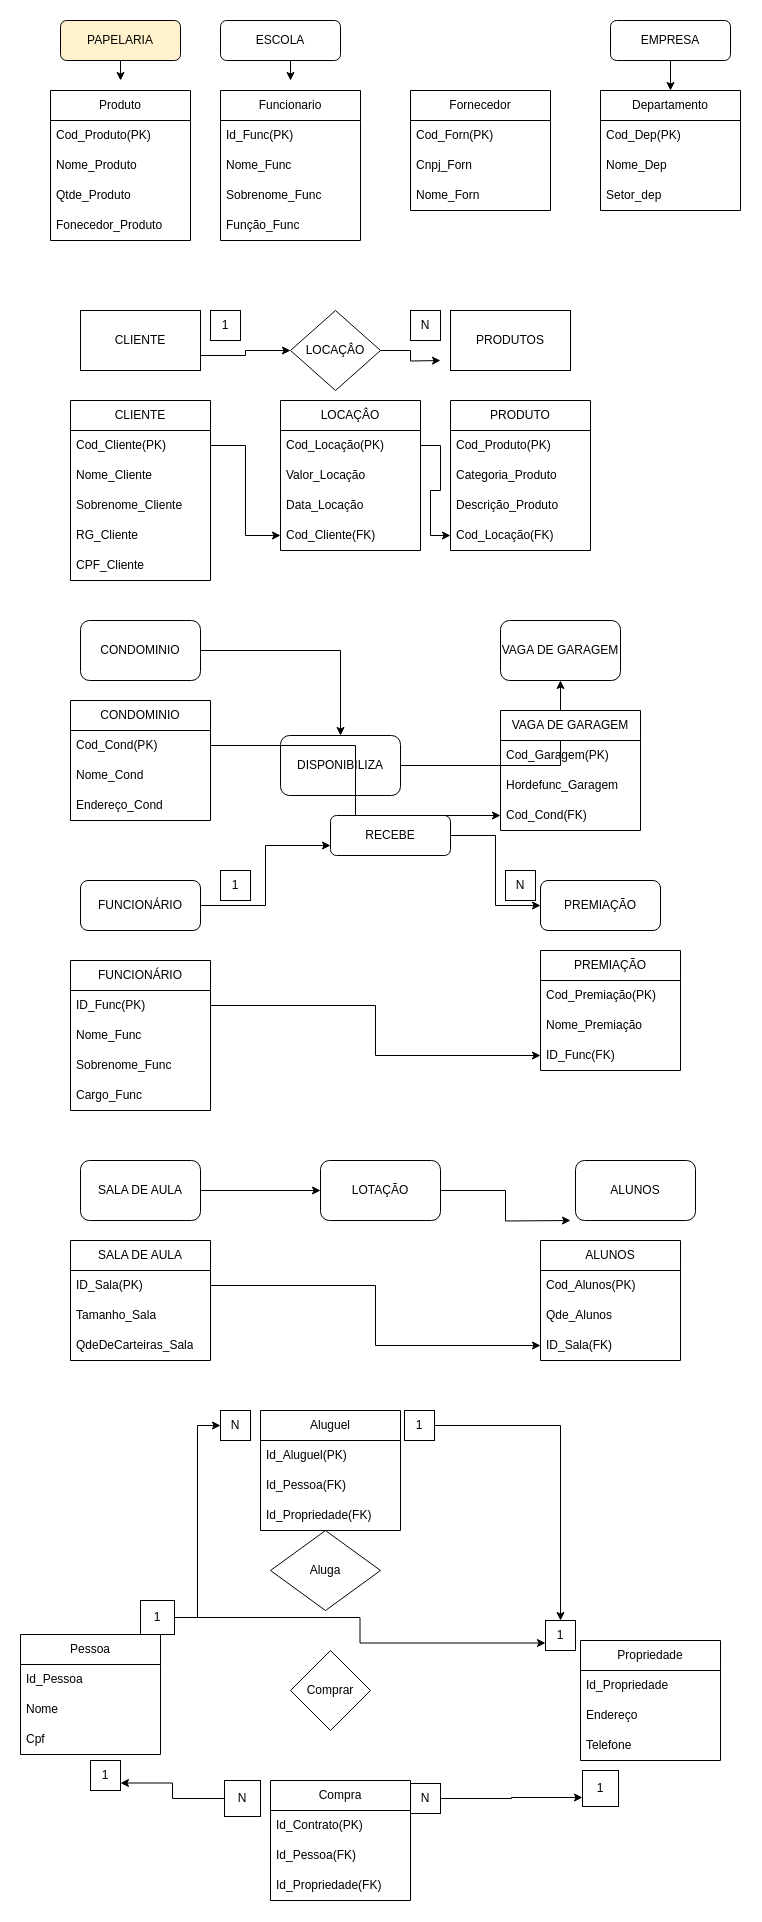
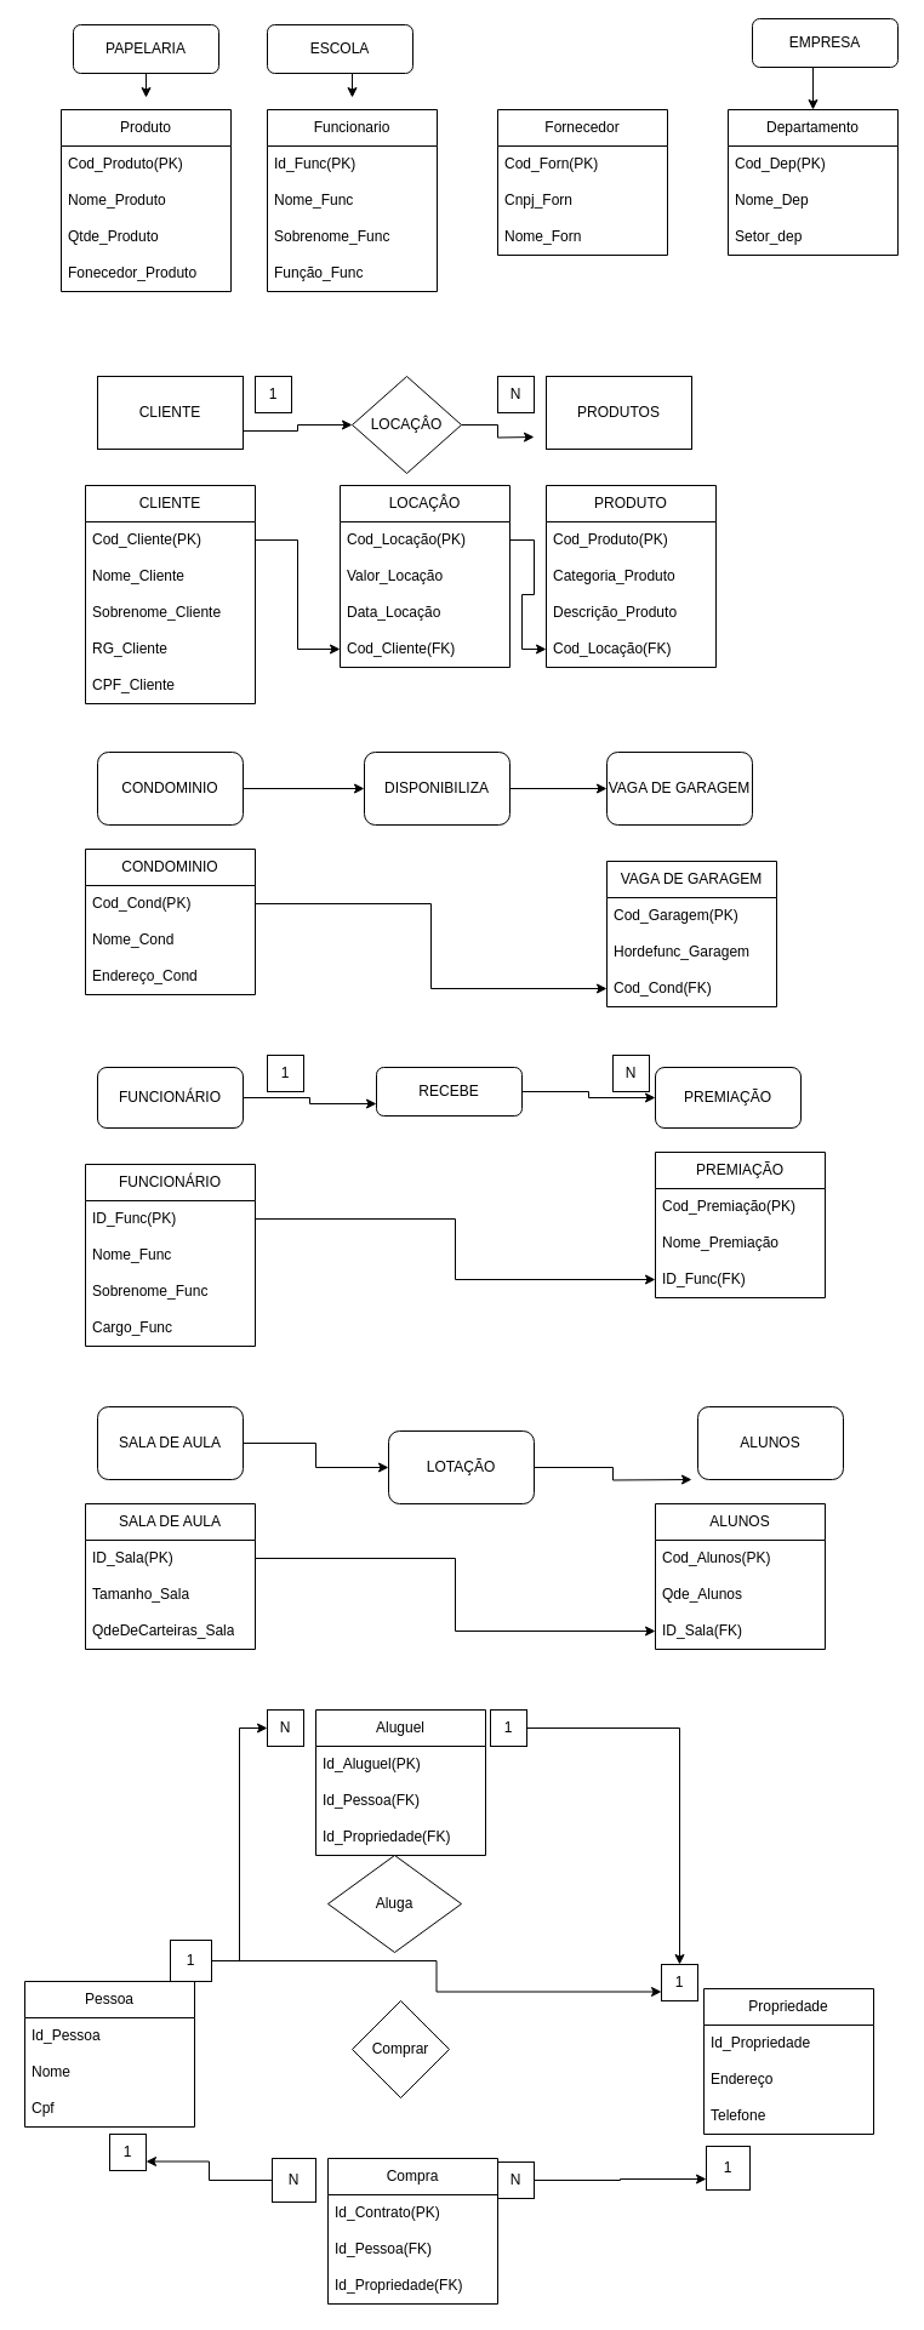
- <mxCell id="27" value="PAPELARIA" style="rounded=1;whiteSpace=wrap;html=1;fillColor=#fff2cc;" parent="1" vertex="1"><mxGeometry x="60" y="20" width="120" height="40" as="geometry" /></mxCell>
+ <mxCell id="27" value="PAPELARIA" style="rounded=1;whiteSpace=wrap;html=1;" parent="1" vertex="1"><mxGeometry x="60" y="20" width="120" height="40" as="geometry" /></mxCell>
- <mxCell id="31" value="EMPRESA" style="rounded=1;whiteSpace=wrap;html=1;" parent="1" vertex="1"><mxGeometry x="610" y="20" width="120" height="40" as="geometry" /></mxCell>
+ <mxCell id="31" value="EMPRESA" style="rounded=1;whiteSpace=wrap;html=1;" parent="1" vertex="1"><mxGeometry x="620" y="15" width="120" height="40" as="geometry" /></mxCell>
- <mxCell id="56" value="DISPONIBILIZA" style="rounded=1;whiteSpace=wrap;html=1;" parent="1" vertex="1"><mxGeometry x="280" y="735" width="120" height="60" as="geometry" /></mxCell>
+ <mxCell id="56" value="DISPONIBILIZA" style="rounded=1;whiteSpace=wrap;html=1;" parent="1" vertex="1"><mxGeometry x="300" y="620" width="120" height="60" as="geometry" /></mxCell>
- <mxCell id="65" value="RECEBE" style="rounded=1;whiteSpace=wrap;html=1;" parent="1" vertex="1"><mxGeometry x="330" y="815" width="120" height="40" as="geometry" /></mxCell>
+ <mxCell id="65" value="RECEBE" style="rounded=1;whiteSpace=wrap;html=1;" parent="1" vertex="1"><mxGeometry x="310" y="880" width="120" height="40" as="geometry" /></mxCell>
- <mxCell id="81" value="LOTAÇÃO" style="rounded=1;whiteSpace=wrap;html=1;" parent="1" vertex="1"><mxGeometry x="320" y="1160" width="120" height="60" as="geometry" /></mxCell>
+ <mxCell id="81" value="LOTAÇÃO" style="rounded=1;whiteSpace=wrap;html=1;" parent="1" vertex="1"><mxGeometry x="320" y="1180" width="120" height="60" as="geometry" /></mxCell>
